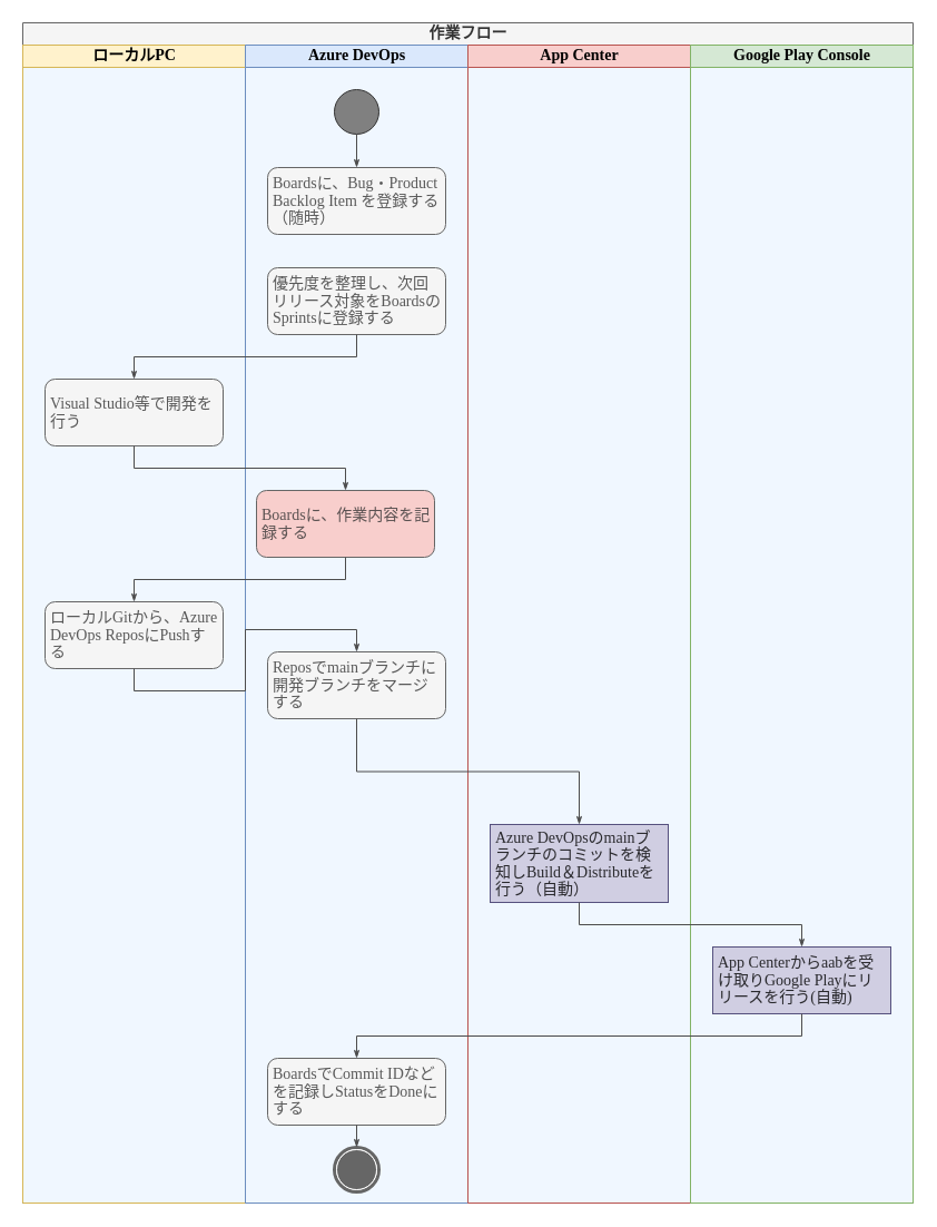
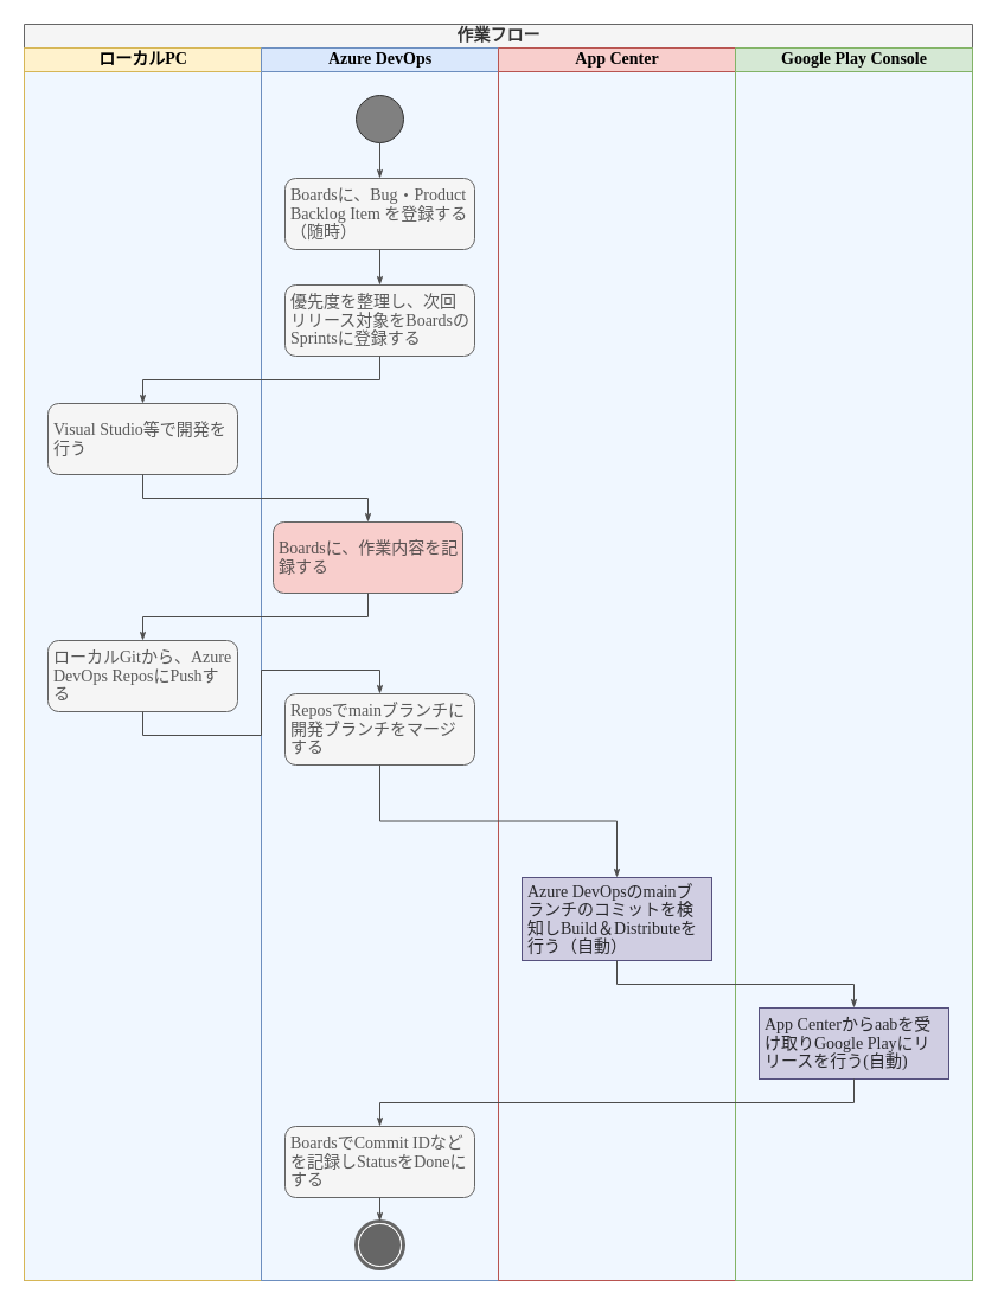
+ <mxCell id="12" style="edgeStyle=orthogonalEdgeStyle;rounded=0;html=1;labelBackgroundColor=none;startArrow=none;startFill=0;startSize=5;endArrow=classicThin;endFill=1;endSize=5;jettySize=auto;orthogonalLoop=1;strokeWidth=1;fontFamily=Myrica M;fontSize=14;exitX=0.5;exitY=1;exitDx=0;exitDy=0;strokeColor=#4D4D4D;" edge="1" parent="7" target="11" source="9"><mxGeometry relative="1" as="geometry"><mxPoint x="100" y="180" as="sourcePoint" /><mxPoint x="60" y="170" as="targetPoint" /></mxGeometry></mxCell>
